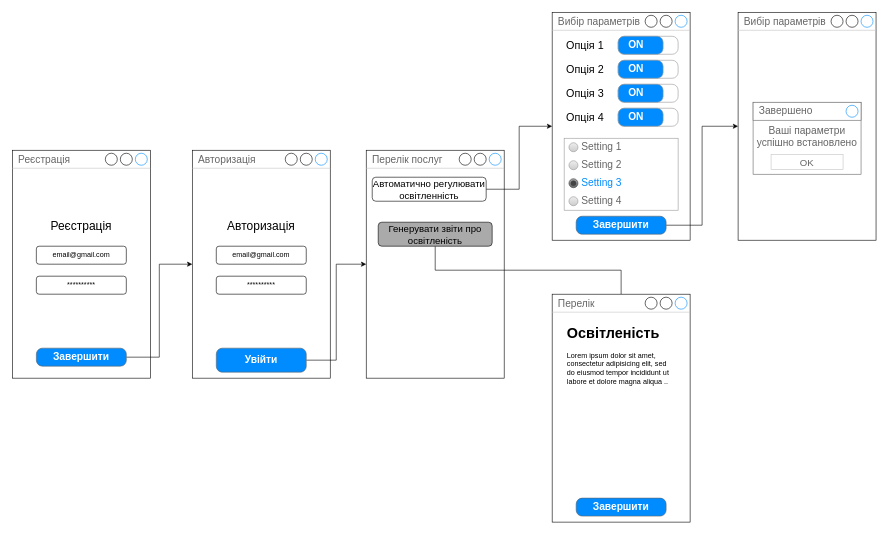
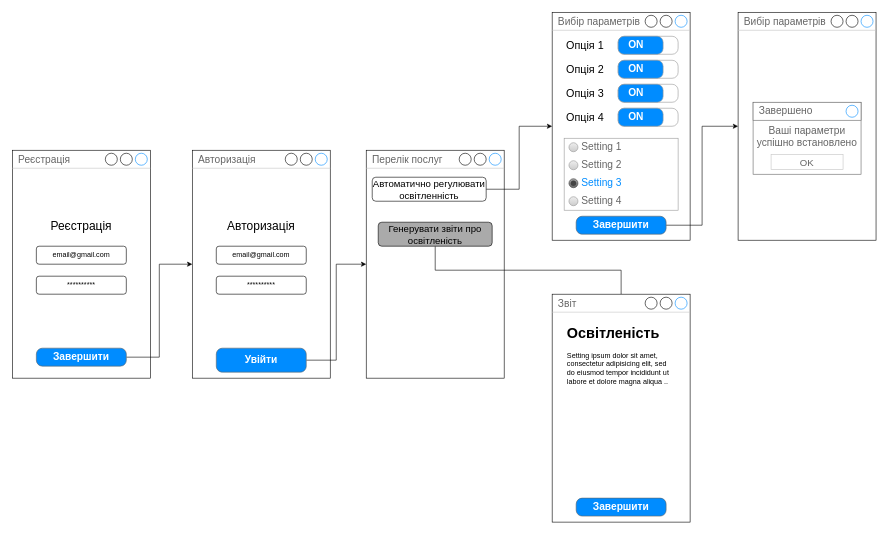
- <mxCell id="20" value="Перелік" style="strokeWidth=1;shadow=0;dashed=0;align=center;html=1;shape=mxgraph.mockup.containers.window;align=left;verticalAlign=top;spacingLeft=8;strokeColor2=#008cff;strokeColor3=#c4c4c4;fontColor=#666666;mainText=;fontSize=17;labelBackgroundColor=none;whiteSpace=wrap;" vertex="1" parent="1"><mxGeometry x="920" y="490" width="230" height="380" as="geometry" /></mxCell>
+ <mxCell id="20" value="Звіт" style="strokeWidth=1;shadow=0;dashed=0;align=center;html=1;shape=mxgraph.mockup.containers.window;align=left;verticalAlign=top;spacingLeft=8;strokeColor2=#008cff;strokeColor3=#c4c4c4;fontColor=#666666;mainText=;fontSize=17;labelBackgroundColor=none;whiteSpace=wrap;" vertex="1" parent="1"><mxGeometry x="920" y="490" width="230" height="380" as="geometry" /></mxCell>
- <mxCell id="42" value="&lt;h1&gt;Освітленість&lt;br&gt;&lt;/h1&gt;&lt;p&gt;Lorem ipsum dolor sit amet, consectetur adipisicing elit, sed do eiusmod tempor incididunt ut labore et dolore magna aliqua ..&lt;br&gt;&lt;/p&gt;" style="text;html=1;strokeColor=none;fillColor=none;spacing=5;spacingTop=-20;whiteSpace=wrap;overflow=hidden;rounded=0;" vertex="1" parent="1"><mxGeometry x="940" y="535" width="190" height="115" as="geometry" /></mxCell>
+ <mxCell id="42" value="&lt;h1&gt;Освітленість&lt;br&gt;&lt;/h1&gt;&lt;p&gt;Setting ipsum dolor sit amet, consectetur adipisicing elit, sed do eiusmod tempor incididunt ut labore et dolore magna aliqua ..&lt;br&gt;&lt;/p&gt;" style="text;html=1;strokeColor=none;fillColor=none;spacing=5;spacingTop=-20;whiteSpace=wrap;overflow=hidden;rounded=0;" vertex="1" parent="1"><mxGeometry x="940" y="535" width="190" height="115" as="geometry" /></mxCell>
